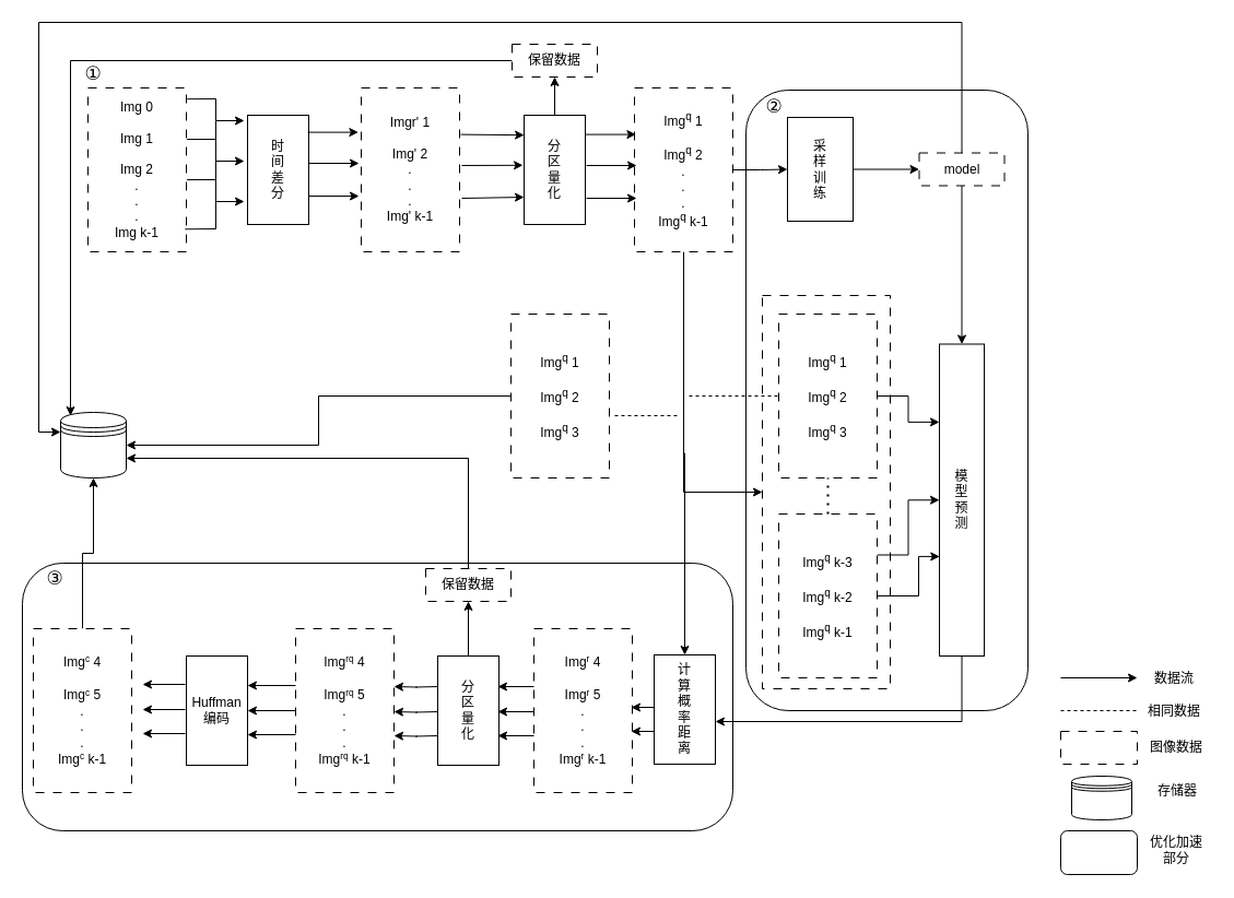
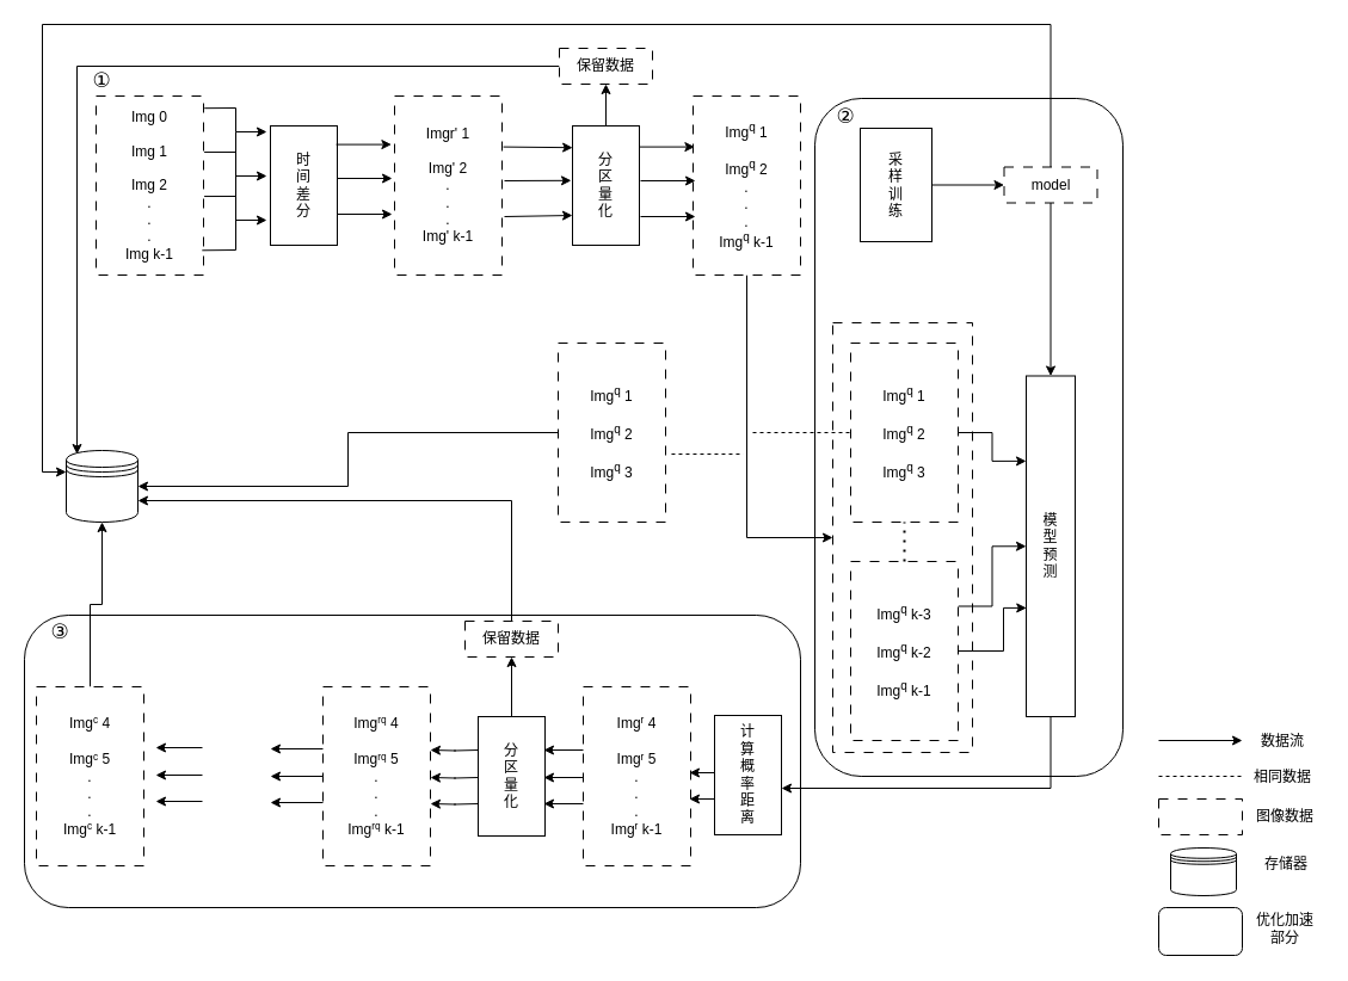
- <mxCell id="10" style="edgeStyle=orthogonalEdgeStyle;rounded=0;orthogonalLoop=1;jettySize=auto;html=1;exitX=1;exitY=0.5;exitDx=0;exitDy=0;" edge="1" parent="1" source="13" target="17"><mxGeometry relative="1" as="geometry" /></mxCell>
- <mxCell id="11" style="edgeStyle=orthogonalEdgeStyle;rounded=0;orthogonalLoop=1;jettySize=auto;html=1;exitX=0.5;exitY=1;exitDx=0;exitDy=0;" edge="1" parent="1" source="13" target="29"><mxGeometry relative="1" as="geometry" /></mxCell>
- <mxCell id="36" value="Huffman&lt;br&gt;编码" style="rounded=0;whiteSpace=wrap;html=1;" vertex="1" parent="1"><mxGeometry x="170" y="600" width="56" height="100" as="geometry" /></mxCell>
